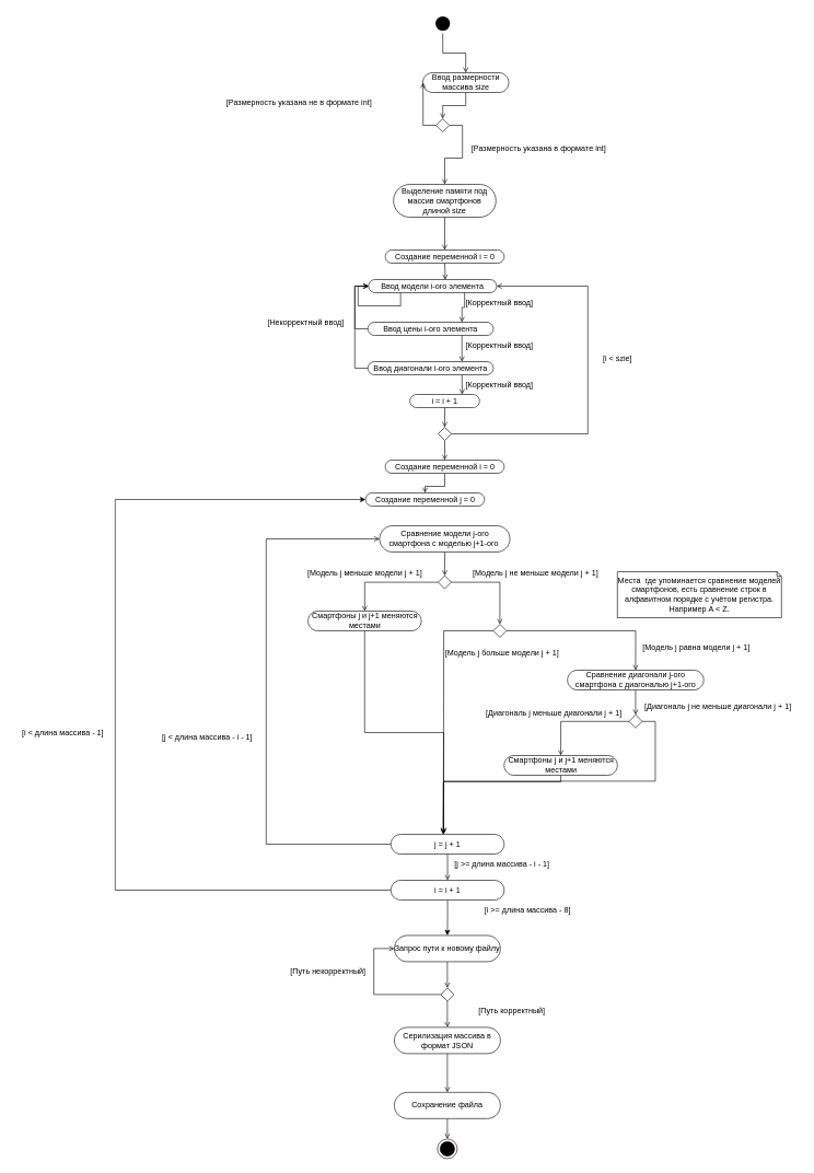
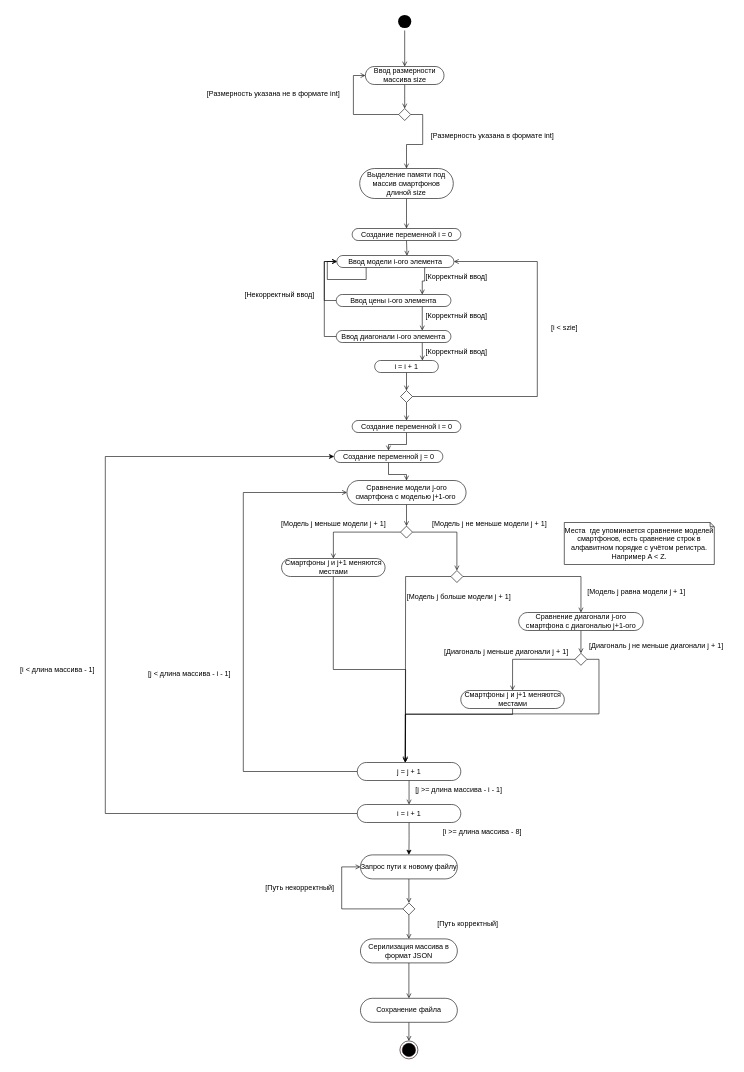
- <mxCell id="6" value="Ввод размерности массива size" style="html=1;dashed=0;whiteSpace=wrap;shape=mxgraph.dfd.start" vertex="1" parent="1"><mxGeometry x="643.5" y="110" width="131" height="30" as="geometry" /></mxCell>
+ <mxCell id="6" value="Ввод размерности массива size" style="html=1;dashed=0;whiteSpace=wrap;shape=mxgraph.dfd.start" vertex="1" parent="1"><mxGeometry x="608.5" y="110" width="131" height="30" as="geometry" /></mxCell>
+ <mxCell id="49" style="edgeStyle=orthogonalEdgeStyle;rounded=0;orthogonalLoop=1;jettySize=auto;html=1;exitX=0.5;exitY=0.5;exitDx=0;exitDy=10;exitPerimeter=0;endArrow=open;endFill=0;entryX=0.5;entryY=0.5;entryDx=0;entryDy=-20;entryPerimeter=0;" edge="1" parent="1" source="50" target="52"><mxGeometry relative="1" as="geometry"><mxPoint x="677" y="800" as="targetPoint" /></mxGeometry></mxCell>
